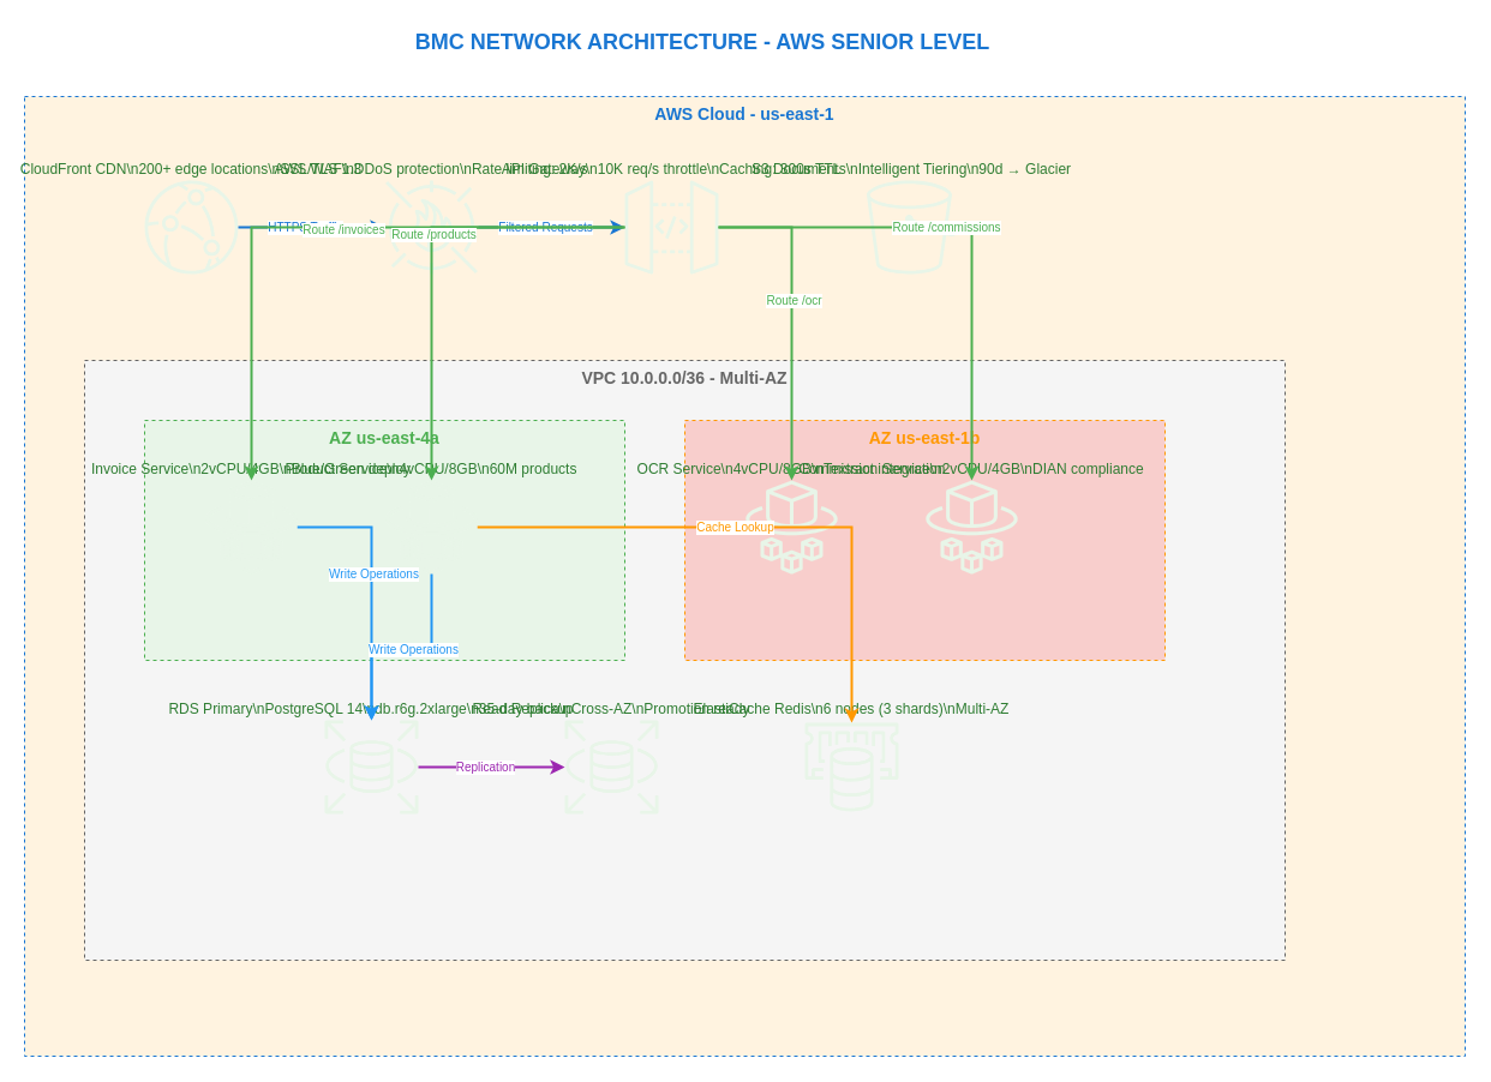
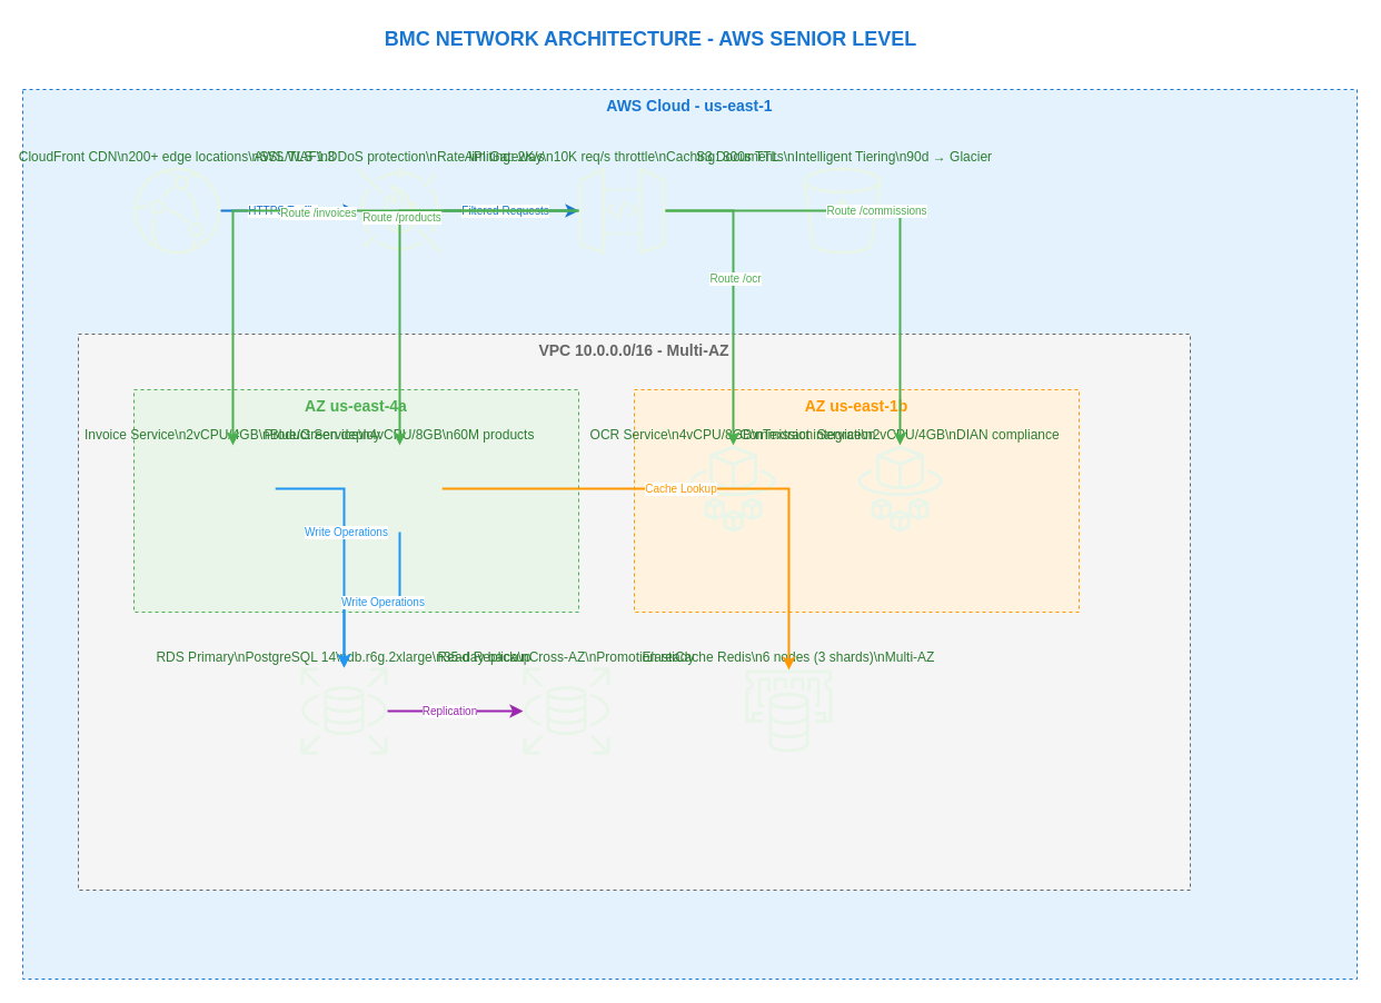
- <mxCell id="3" value="AWS Cloud - us-east-1" style="fillColor=#fff3e0;strokeColor=#1976D2;dashed=1;verticalAlign=top;fontStyle=1;fontSize=14;fontColor=#1976D2;" vertex="1" parent="1"><mxGeometry x="20" y="80" width="1200" height="800" as="geometry" /></mxCell>
+ <mxCell id="3" value="AWS Cloud - us-east-1" style="fillColor=#E3F2FD;strokeColor=#1976D2;dashed=1;verticalAlign=top;fontStyle=1;fontSize=14;fontColor=#1976D2;" vertex="1" parent="1"><mxGeometry x="20" y="80" width="1200" height="800" as="geometry" /></mxCell>
- <mxCell id="7" value="VPC 10.0.0.0/36 - Multi-AZ" style="fillColor=#F5F5F5;strokeColor=#666666;dashed=1;verticalAlign=top;fontStyle=1;fontSize=14;fontColor=#666666;" vertex="1" parent="1"><mxGeometry x="70" y="300" width="1000" height="500" as="geometry" /></mxCell>
+ <mxCell id="7" value="VPC 10.0.0.0/16 - Multi-AZ" style="fillColor=#F5F5F5;strokeColor=#666666;dashed=1;verticalAlign=top;fontStyle=1;fontSize=14;fontColor=#666666;" vertex="1" parent="1"><mxGeometry x="70" y="300" width="1000" height="500" as="geometry" /></mxCell>
- <mxCell id="11" value="AZ us-east-1b" style="fillColor=#f8cecc;strokeColor=#FF9800;dashed=1;verticalAlign=top;fontStyle=1;fontSize=14;fontColor=#FF9800;" vertex="1" parent="1"><mxGeometry x="570" y="350" width="400" height="200" as="geometry" /></mxCell>
+ <mxCell id="11" value="AZ us-east-1b" style="fillColor=#FFF3E0;strokeColor=#FF9800;dashed=1;verticalAlign=top;fontStyle=1;fontSize=14;fontColor=#FF9800;" vertex="1" parent="1"><mxGeometry x="570" y="350" width="400" height="200" as="geometry" /></mxCell>
